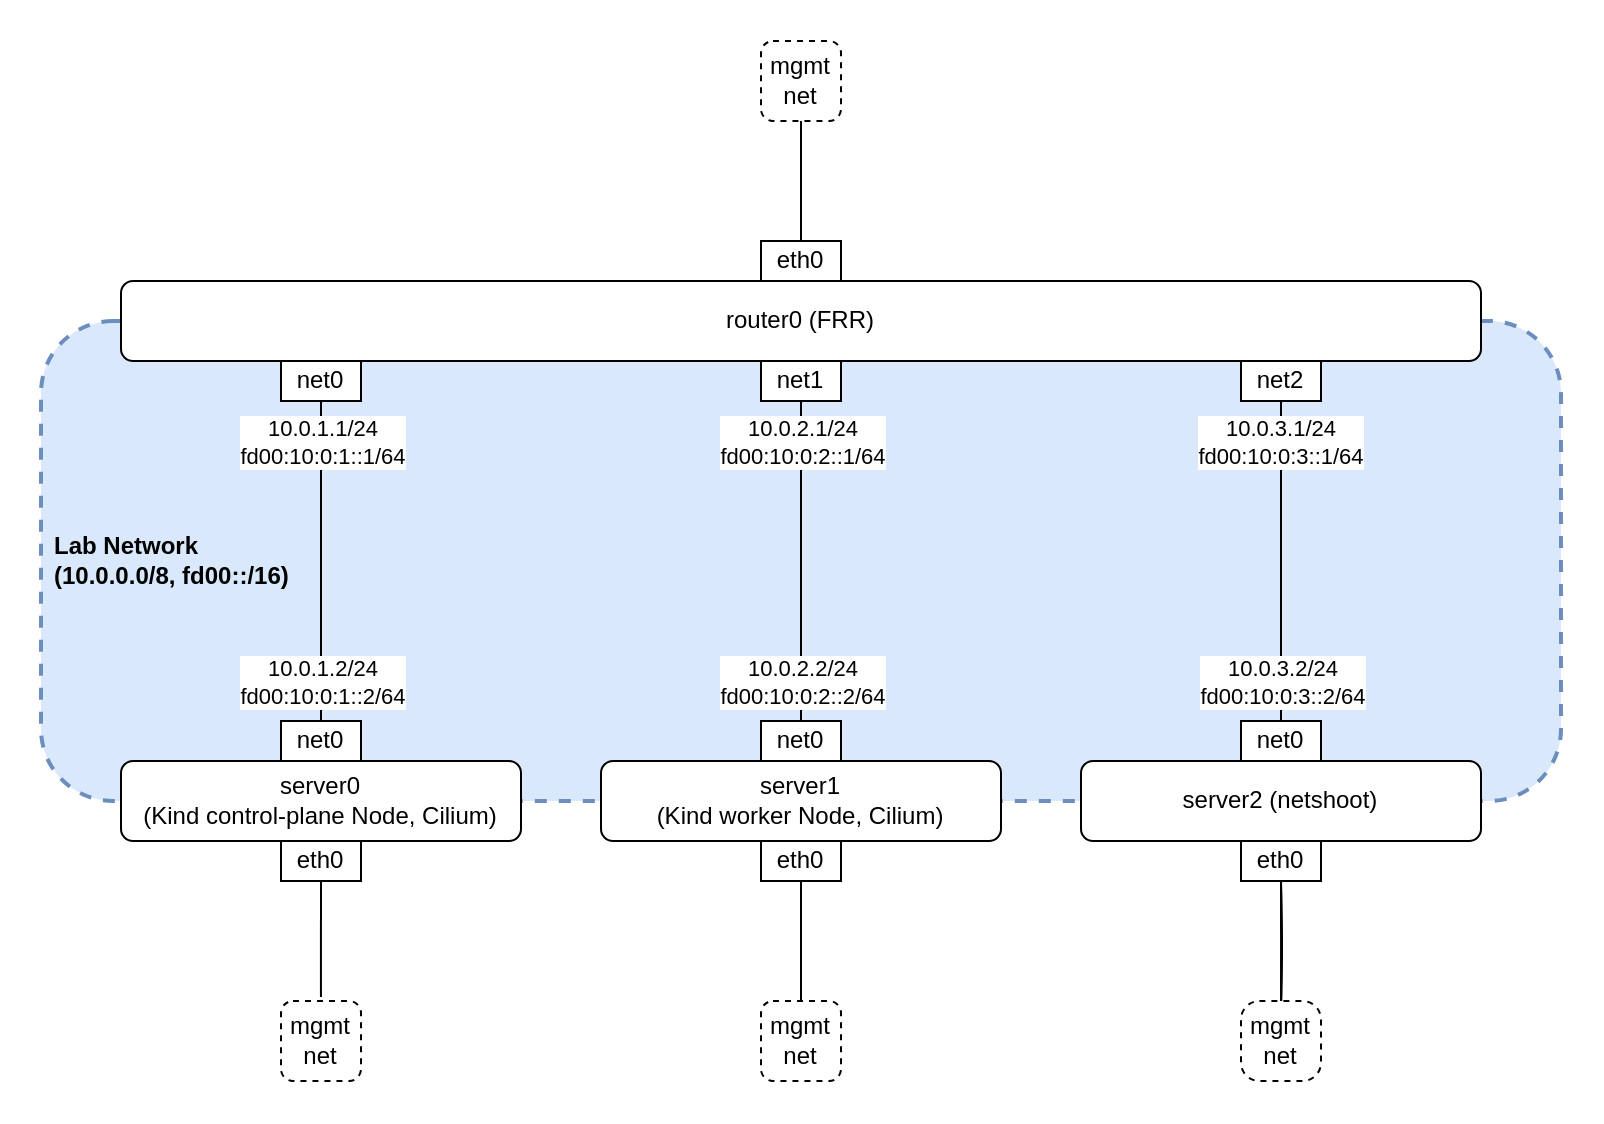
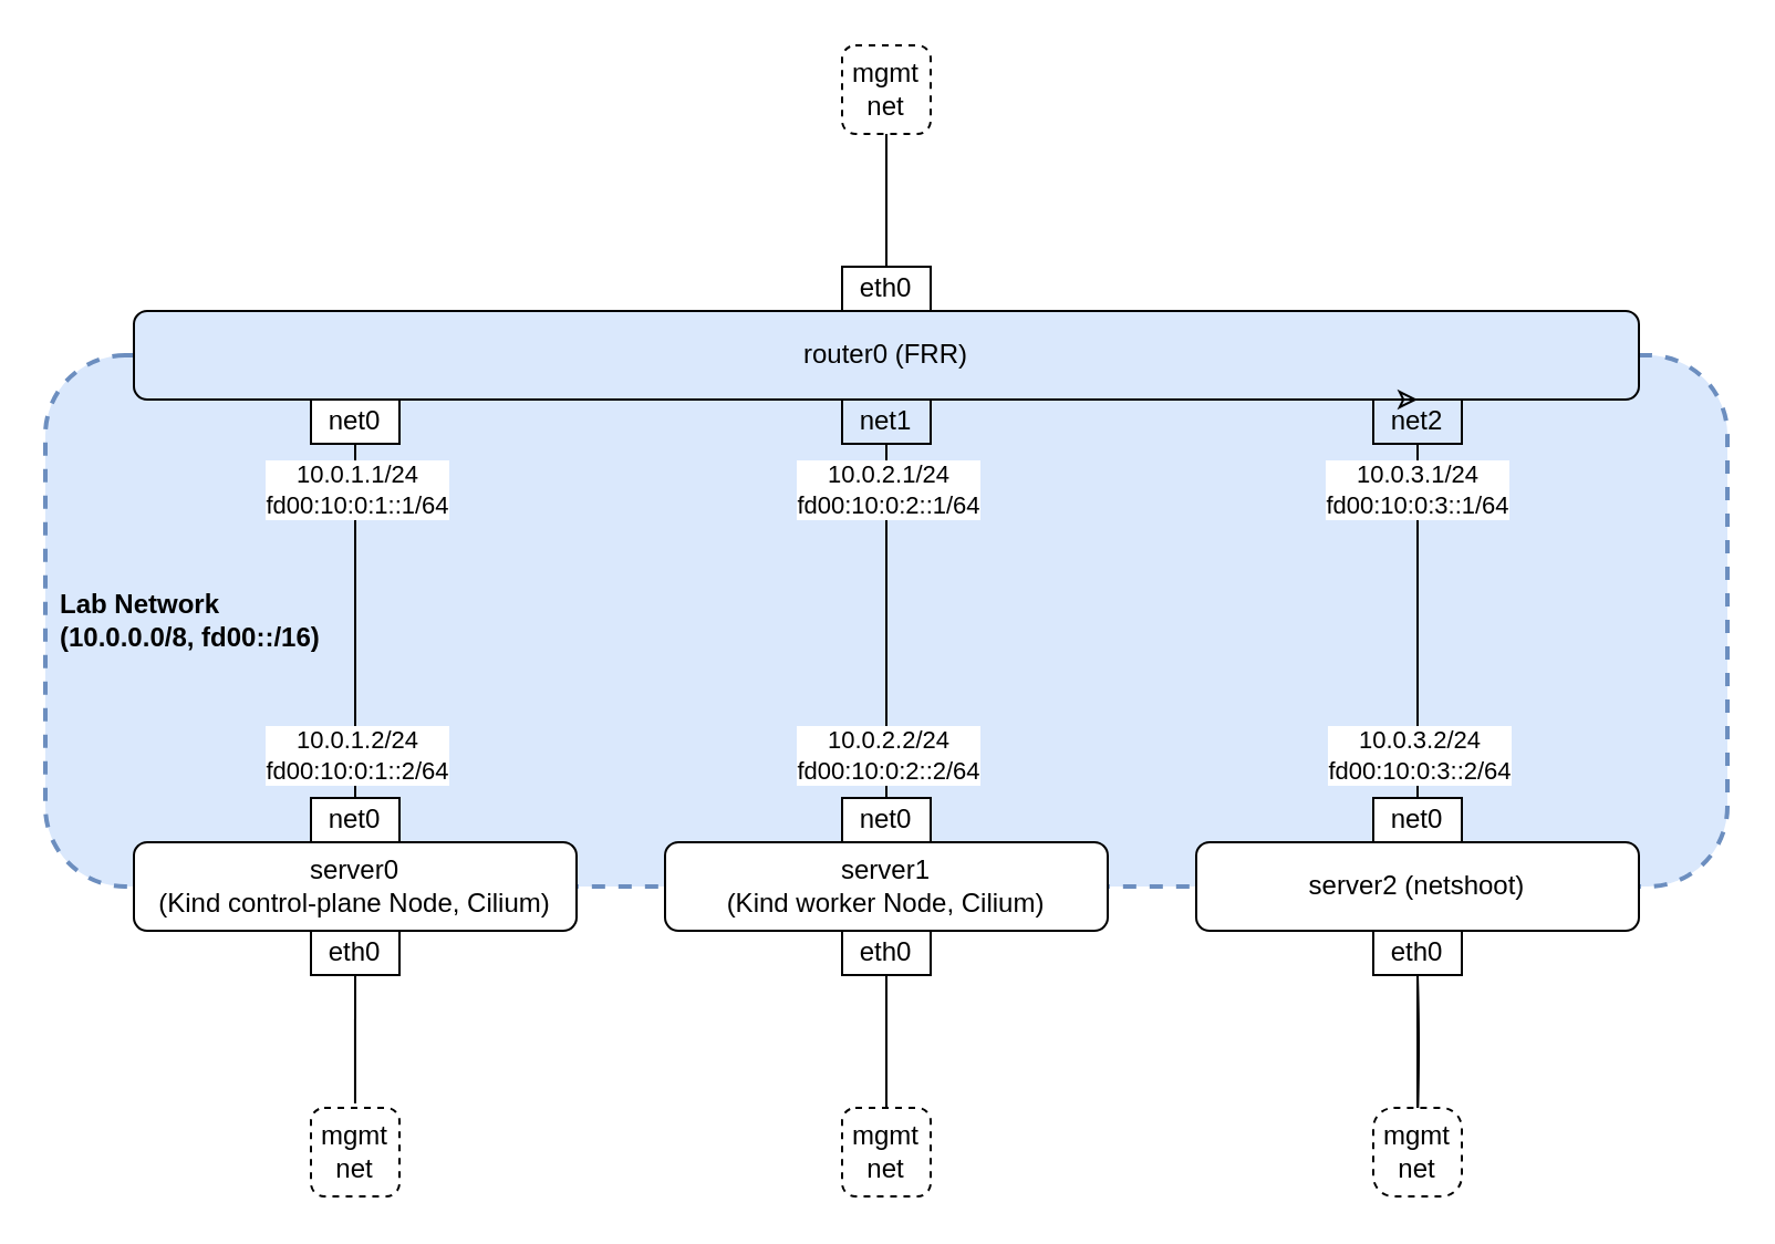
- <mxCell id="8" value="router0 (FRR)" style="rounded=1;whiteSpace=wrap;html=1;" parent="1" vertex="1"><mxGeometry x="60" y="140" width="680" height="40" as="geometry" /></mxCell>
+ <mxCell id="8" value="router0 (FRR)" style="rounded=1;whiteSpace=wrap;html=1;fillColor=#dae8fc;" parent="1" vertex="1"><mxGeometry x="60" y="140" width="680" height="40" as="geometry" /></mxCell>
- <mxCell id="16" value="" style="edgeStyle=none;rounded=0;orthogonalLoop=1;jettySize=auto;html=1;exitX=0.75;exitY=1;exitDx=0;exitDy=0;entryX=0.5;entryY=0;entryDx=0;entryDy=0;endArrow=none;endFill=0;" parent="1" source="8" target="15" edge="1"><mxGeometry relative="1" as="geometry"><mxPoint x="450" y="180" as="sourcePoint" /><mxPoint x="640" y="300" as="targetPoint" /></mxGeometry></mxCell>
+ <mxCell id="16" value="" style="edgeStyle=none;rounded=0;orthogonalLoop=1;jettySize=auto;html=1;exitX=0.75;exitY=1;exitDx=0;exitDy=0;entryX=0.5;entryY=0;entryDx=0;entryDy=0;endArrow=classic;endFill=0;" parent="1" source="8" target="15" edge="1"><mxGeometry relative="1" as="geometry"><mxPoint x="450" y="180" as="sourcePoint" /><mxPoint x="640" y="300" as="targetPoint" /></mxGeometry></mxCell>
- <mxCell id="13" value="net1" style="rounded=0;whiteSpace=wrap;html=1;" parent="1" vertex="1"><mxGeometry x="380" y="180" width="40" height="20" as="geometry" /></mxCell>
+ <mxCell id="13" value="net1" style="rounded=0;whiteSpace=wrap;html=1;fillColor=#dae8fc;" parent="1" vertex="1"><mxGeometry x="380" y="180" width="40" height="20" as="geometry" /></mxCell>
- <mxCell id="15" value="net2" style="rounded=0;whiteSpace=wrap;html=1;" parent="1" vertex="1"><mxGeometry x="620" y="180" width="40" height="20" as="geometry" /></mxCell>
+ <mxCell id="15" value="net2" style="rounded=0;whiteSpace=wrap;html=1;fillColor=#dae8fc;" parent="1" vertex="1"><mxGeometry x="620" y="180" width="40" height="20" as="geometry" /></mxCell>
